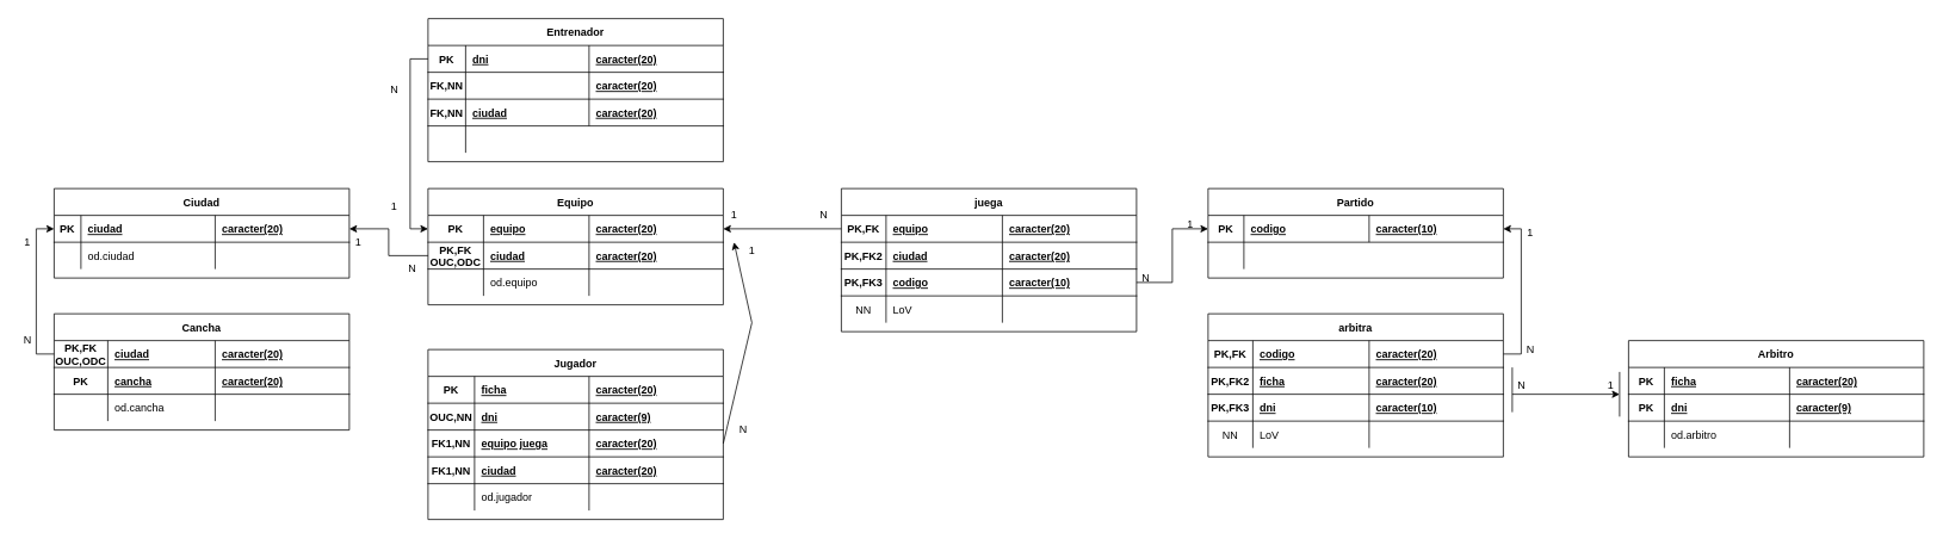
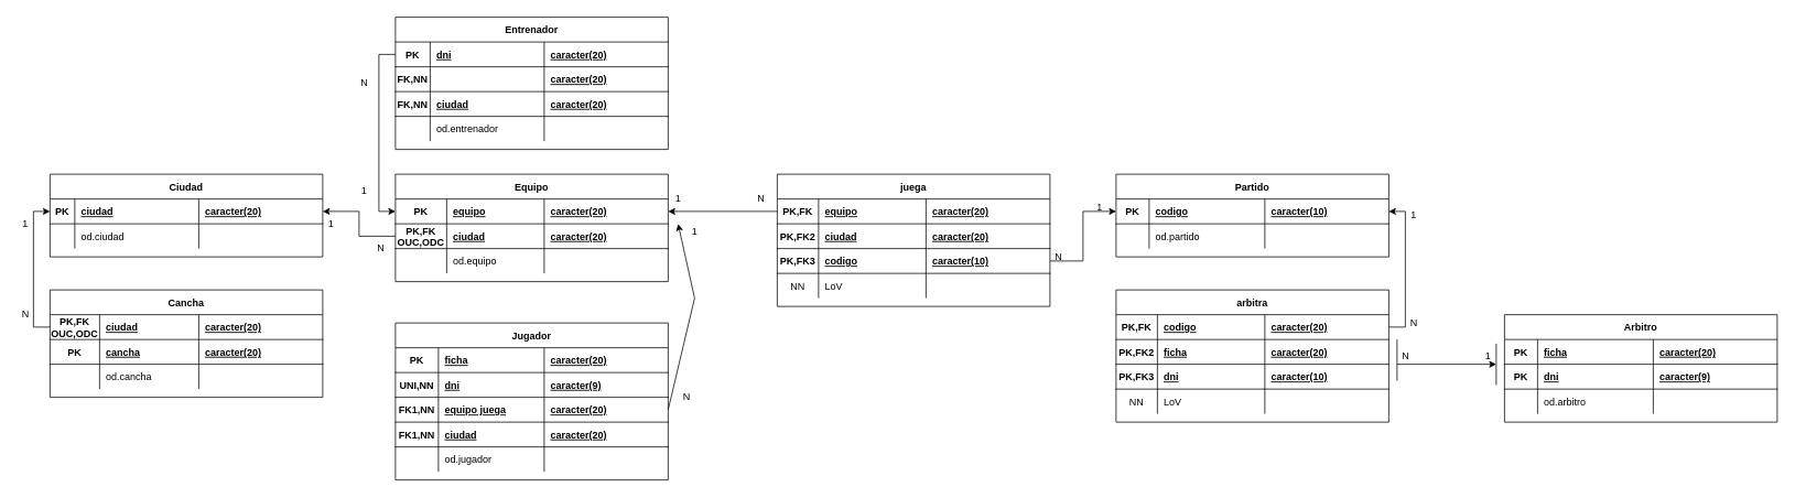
+ <mxCell id="53" value="od.entrenador" style="shape=partialRectangle;connectable=0;fillColor=none;top=0;left=0;bottom=0;right=0;align=left;spacingLeft=6;overflow=hidden;" parent="51" vertex="1"><mxGeometry x="42" width="138" height="30" as="geometry"><mxRectangle width="138" height="30" as="alternateBounds" /></mxGeometry></mxCell>
+ <mxCell id="103" value="od.partido" style="shape=partialRectangle;connectable=0;fillColor=none;top=0;left=0;bottom=0;right=0;align=left;spacingLeft=6;overflow=hidden;" parent="101" vertex="1"><mxGeometry x="40" width="140" height="30" as="geometry"><mxRectangle width="140" height="30" as="alternateBounds" /></mxGeometry></mxCell>
- <mxCell id="62" value="OUC,NN" style="shape=partialRectangle;connectable=0;fillColor=none;top=0;left=0;bottom=0;right=0;fontStyle=1;overflow=hidden;" parent="61" vertex="1"><mxGeometry width="52" height="30" as="geometry"><mxRectangle width="52" height="30" as="alternateBounds" /></mxGeometry></mxCell>
+ <mxCell id="62" value="UNI,NN" style="shape=partialRectangle;connectable=0;fillColor=none;top=0;left=0;bottom=0;right=0;fontStyle=1;overflow=hidden;" parent="61" vertex="1"><mxGeometry width="52" height="30" as="geometry"><mxRectangle width="52" height="30" as="alternateBounds" /></mxGeometry></mxCell>
